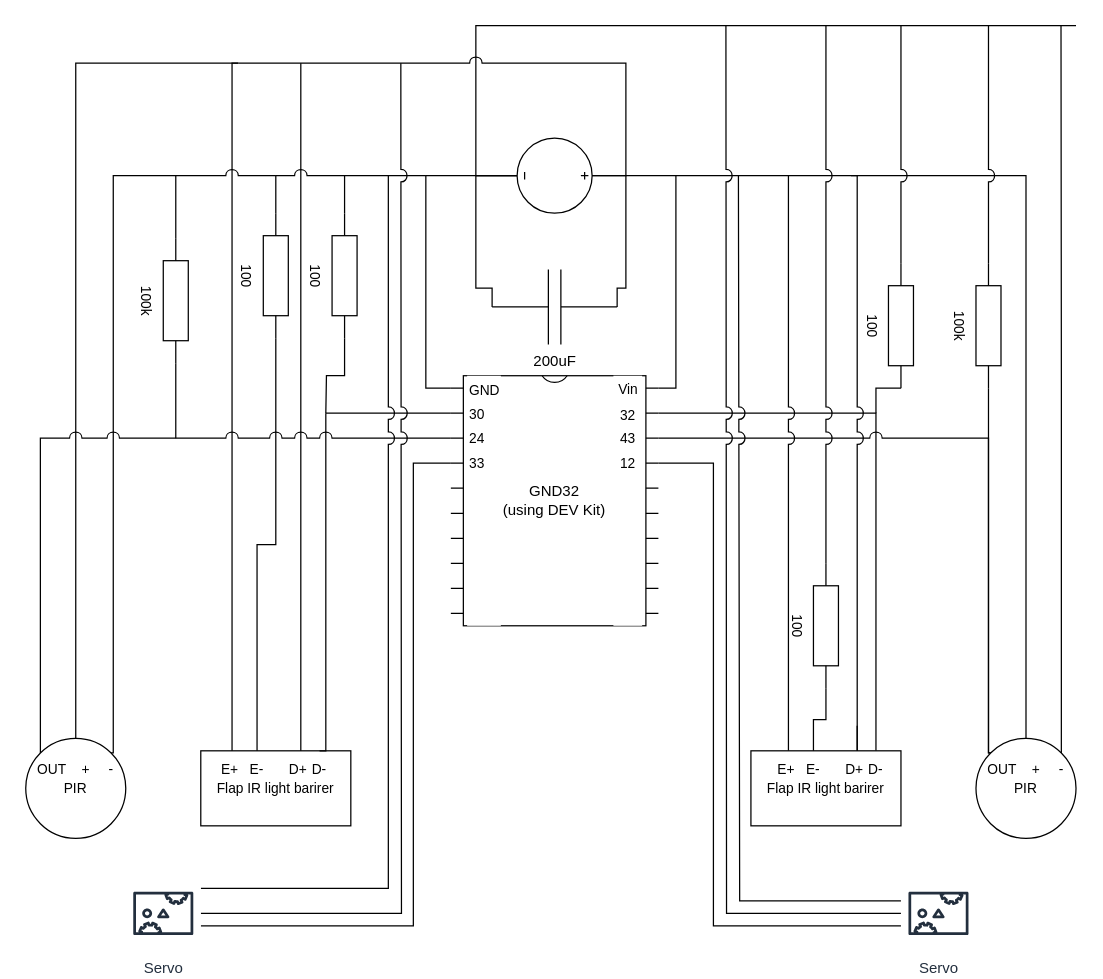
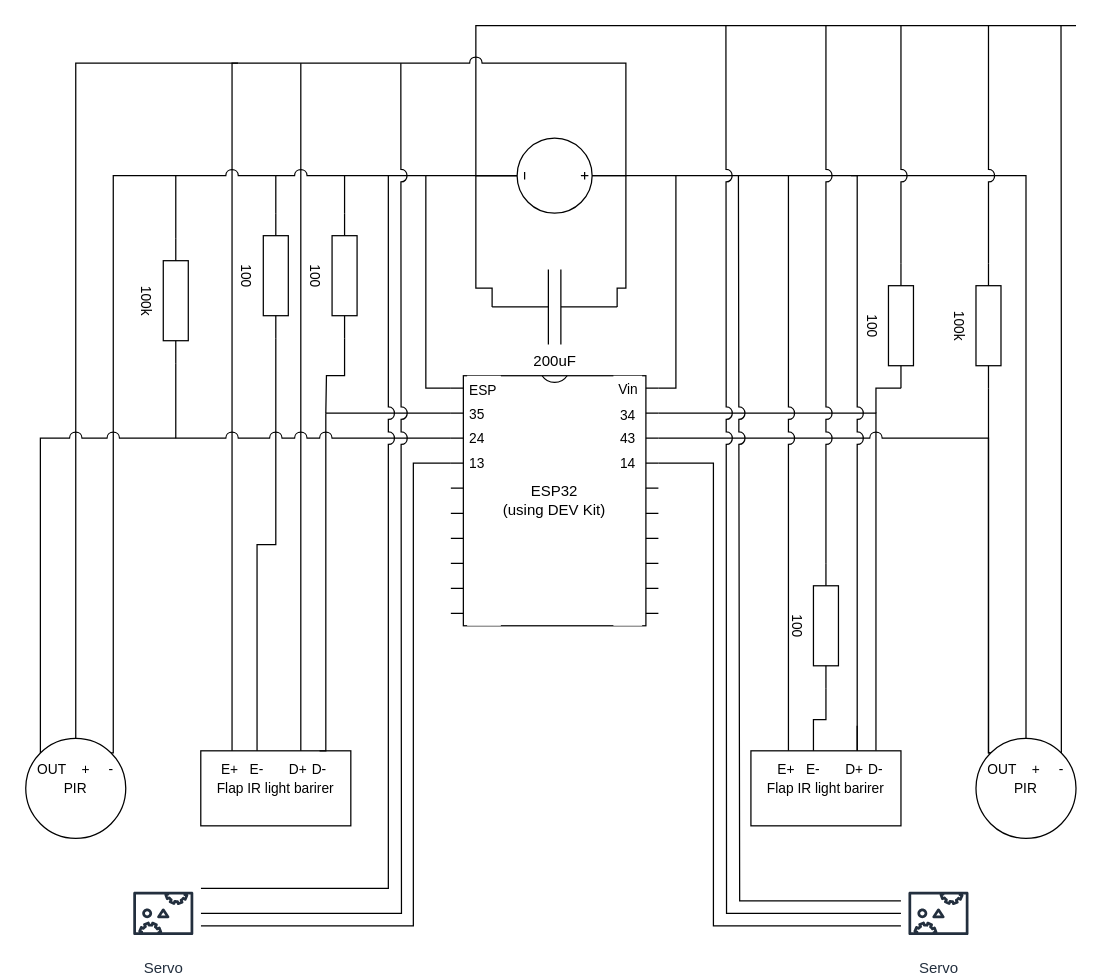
- <mxCell id="4" value="GND32&lt;br&gt;(using DEV Kit)" style="shadow=0;dashed=0;align=center;html=1;strokeWidth=1;shape=mxgraph.electrical.logic_gates.dual_inline_ic;labelNames=a,b,c,d,e,f,g,h,i,j,k,l,m,n,o,p,q,r,s,t;whiteSpace=wrap;movable=1;resizable=1;rotatable=1;deletable=1;editable=1;locked=0;connectable=1;" vertex="1" parent="1"><mxGeometry x="360" y="300" width="166" height="200" as="geometry" /></mxCell>
+ <mxCell id="4" value="ESP32&lt;br&gt;(using DEV Kit)" style="shadow=0;dashed=0;align=center;html=1;strokeWidth=1;shape=mxgraph.electrical.logic_gates.dual_inline_ic;labelNames=a,b,c,d,e,f,g,h,i,j,k,l,m,n,o,p,q,r,s,t;whiteSpace=wrap;movable=1;resizable=1;rotatable=1;deletable=1;editable=1;locked=0;connectable=1;" vertex="1" parent="1"><mxGeometry x="360" y="300" width="166" height="200" as="geometry" /></mxCell>
- <mxCell id="40" value="GND" style="text;html=1;strokeColor=none;fillColor=default;align=left;verticalAlign=middle;whiteSpace=wrap;rounded=0;fontSize=11;fontFamily=Helvetica;fontColor=default;" vertex="1" parent="1"><mxGeometry x="373" y="302" width="30" height="20" as="geometry" /></mxCell>
+ <mxCell id="40" value="ESP" style="text;html=1;strokeColor=none;fillColor=default;align=left;verticalAlign=middle;whiteSpace=wrap;rounded=0;fontSize=11;fontFamily=Helvetica;fontColor=default;" vertex="1" parent="1"><mxGeometry x="373" y="302" width="30" height="20" as="geometry" /></mxCell>
- <mxCell id="60" value="30" style="text;html=1;strokeColor=none;fillColor=default;align=left;verticalAlign=middle;whiteSpace=wrap;rounded=0;fontSize=11;fontFamily=Helvetica;fontColor=default;" vertex="1" parent="1"><mxGeometry x="373" y="321" width="30" height="20" as="geometry" /></mxCell>
+ <mxCell id="60" value="35" style="text;html=1;strokeColor=none;fillColor=default;align=left;verticalAlign=middle;whiteSpace=wrap;rounded=0;fontSize=11;fontFamily=Helvetica;fontColor=default;" vertex="1" parent="1"><mxGeometry x="373" y="321" width="30" height="20" as="geometry" /></mxCell>
- <mxCell id="38" value="32" style="text;html=1;strokeColor=none;fillColor=default;align=right;verticalAlign=middle;whiteSpace=wrap;rounded=0;fontSize=11;fontFamily=Helvetica;fontColor=default;" vertex="1" parent="1"><mxGeometry x="480" y="322" width="30" height="20" as="geometry" /></mxCell>
+ <mxCell id="38" value="34" style="text;html=1;strokeColor=none;fillColor=default;align=right;verticalAlign=middle;whiteSpace=wrap;rounded=0;fontSize=11;fontFamily=Helvetica;fontColor=default;" vertex="1" parent="1"><mxGeometry x="480" y="322" width="30" height="20" as="geometry" /></mxCell>
- <mxCell id="72" value="33" style="text;html=1;strokeColor=none;fillColor=default;align=left;verticalAlign=middle;whiteSpace=wrap;rounded=0;fontSize=11;fontFamily=Helvetica;fontColor=default;" vertex="1" parent="1"><mxGeometry x="373" y="360" width="30" height="20" as="geometry" /></mxCell>
+ <mxCell id="72" value="13" style="text;html=1;strokeColor=none;fillColor=default;align=left;verticalAlign=middle;whiteSpace=wrap;rounded=0;fontSize=11;fontFamily=Helvetica;fontColor=default;" vertex="1" parent="1"><mxGeometry x="373" y="360" width="30" height="20" as="geometry" /></mxCell>
- <mxCell id="73" value="12" style="text;html=1;strokeColor=none;fillColor=default;align=right;verticalAlign=middle;whiteSpace=wrap;rounded=0;fontSize=11;fontFamily=Helvetica;fontColor=default;" vertex="1" parent="1"><mxGeometry x="480" y="360" width="30" height="20" as="geometry" /></mxCell>
+ <mxCell id="73" value="14" style="text;html=1;strokeColor=none;fillColor=default;align=right;verticalAlign=middle;whiteSpace=wrap;rounded=0;fontSize=11;fontFamily=Helvetica;fontColor=default;" vertex="1" parent="1"><mxGeometry x="480" y="360" width="30" height="20" as="geometry" /></mxCell>
